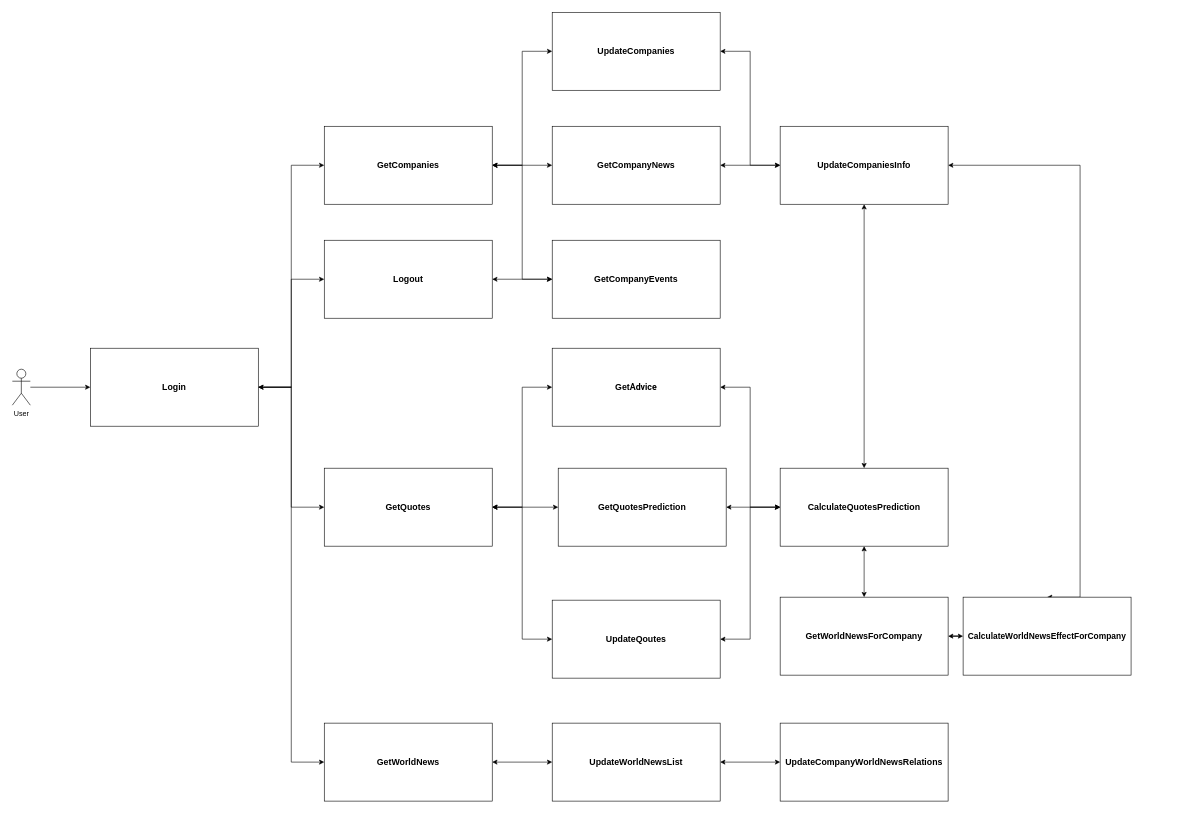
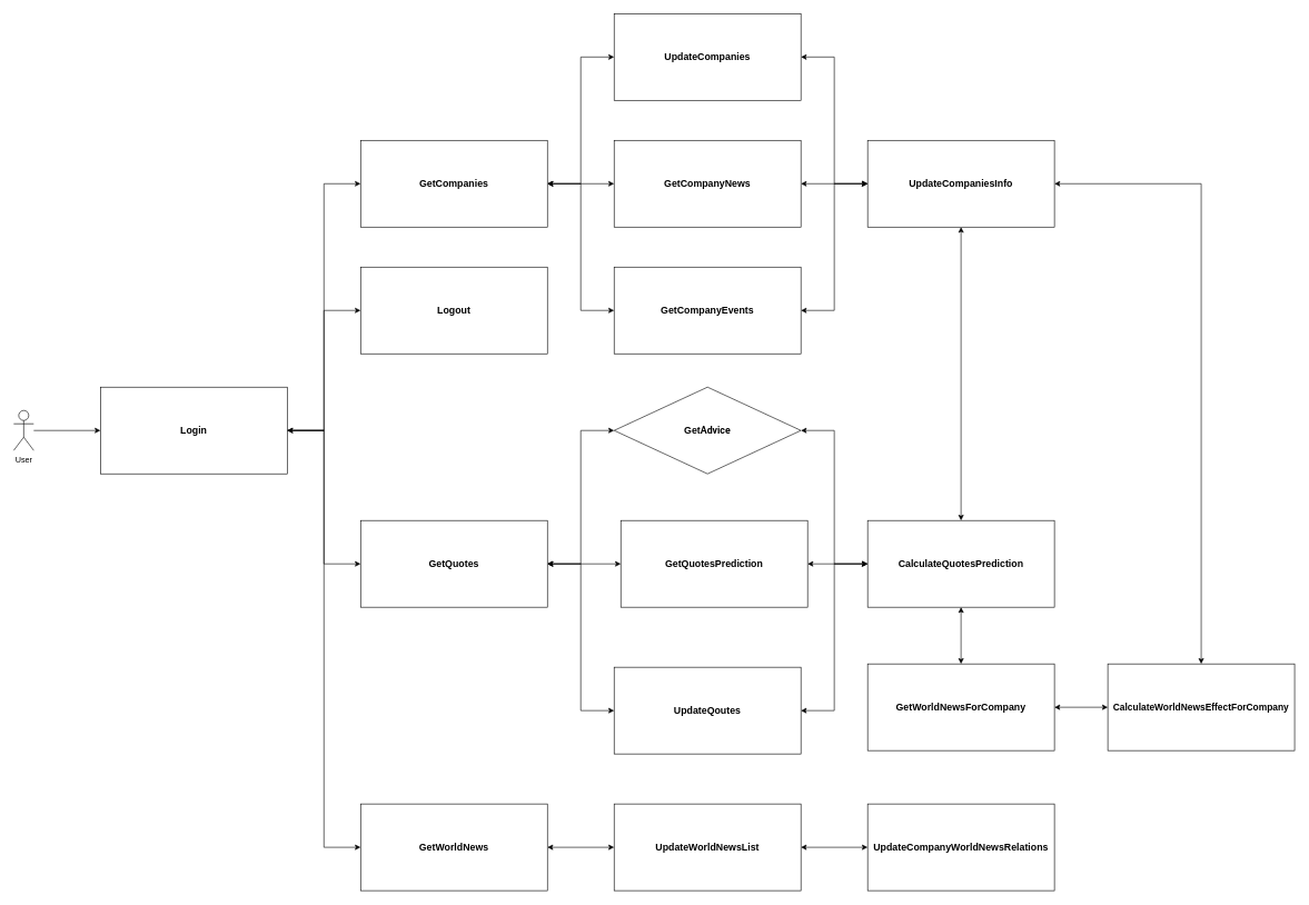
- <mxCell id="24" style="edgeStyle=orthogonalEdgeStyle;rounded=0;orthogonalLoop=1;jettySize=auto;html=1;startArrow=classic;startFill=1;" edge="1" parent="1" source="25" target="5"><mxGeometry relative="1" as="geometry" /></mxCell>
+ <mxCell id="24" style="edgeStyle=orthogonalEdgeStyle;rounded=0;orthogonalLoop=1;jettySize=auto;html=1;entryX=0;entryY=0.5;entryDx=0;entryDy=0;startArrow=classic;startFill=1;" edge="1" parent="1" source="25" target="30"><mxGeometry relative="1" as="geometry" /></mxCell>
- <mxCell id="20" value="&lt;span id=&quot;docs-internal-guid-df3a0280-7fff-23b4-50b6-f66adf53c768&quot;&gt;&lt;span style=&quot;font-size: 11pt ; font-family: &amp;#34;arial&amp;#34; ; background-color: transparent ; font-weight: 700 ; vertical-align: baseline&quot;&gt;Get&lt;/span&gt;&lt;span style=&quot;font-size: 11pt ; font-family: &amp;#34;roboto&amp;#34; , sans-serif ; background-color: rgb(255 , 255 , 255) ; font-weight: 700 ; vertical-align: baseline&quot;&gt;Advice&lt;/span&gt;&lt;/span&gt;" style="rounded=0;whiteSpace=wrap;html=1;" vertex="1" parent="1"><mxGeometry x="920" y="580" width="280" height="130" as="geometry" /></mxCell>
+ <mxCell id="20" value="&lt;span id=&quot;docs-internal-guid-df3a0280-7fff-23b4-50b6-f66adf53c768&quot;&gt;&lt;span style=&quot;font-size: 11pt ; font-family: &amp;#34;arial&amp;#34; ; background-color: transparent ; font-weight: 700 ; vertical-align: baseline&quot;&gt;Get&lt;/span&gt;&lt;span style=&quot;font-size: 11pt ; font-family: &amp;#34;roboto&amp;#34; , sans-serif ; background-color: rgb(255 , 255 , 255) ; font-weight: 700 ; vertical-align: baseline&quot;&gt;Advice&lt;/span&gt;&lt;/span&gt;" style="rhombus;whiteSpace=wrap;html=1;" vertex="1" parent="1"><mxGeometry x="920" y="580" width="280" height="130" as="geometry" /></mxCell>
- <mxCell id="23" value="&lt;span id=&quot;docs-internal-guid-57812fab-7fff-bb34-b295-f61170ef2249&quot;&gt;&lt;span style=&quot;font-family: &amp;#34;arial&amp;#34; ; background-color: transparent ; font-weight: 700 ; vertical-align: baseline&quot;&gt;&lt;font style=&quot;font-size: 14px&quot;&gt;CalculateWorldNewsEffectForCompany&lt;/font&gt;&lt;br&gt;&lt;/span&gt;&lt;/span&gt;" style="rounded=0;whiteSpace=wrap;html=1;" vertex="1" parent="1"><mxGeometry x="1605" y="995" width="280" height="130" as="geometry" /></mxCell>
+ <mxCell id="23" value="&lt;span id=&quot;docs-internal-guid-57812fab-7fff-bb34-b295-f61170ef2249&quot;&gt;&lt;span style=&quot;font-family: &amp;#34;arial&amp;#34; ; background-color: transparent ; font-weight: 700 ; vertical-align: baseline&quot;&gt;&lt;font style=&quot;font-size: 14px&quot;&gt;CalculateWorldNewsEffectForCompany&lt;/font&gt;&lt;br&gt;&lt;/span&gt;&lt;/span&gt;" style="rounded=0;whiteSpace=wrap;html=1;" vertex="1" parent="1"><mxGeometry x="1660" y="995" width="280" height="130" as="geometry" /></mxCell>
